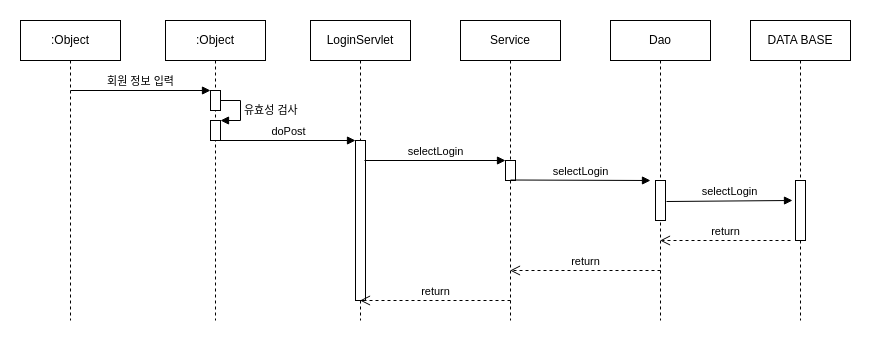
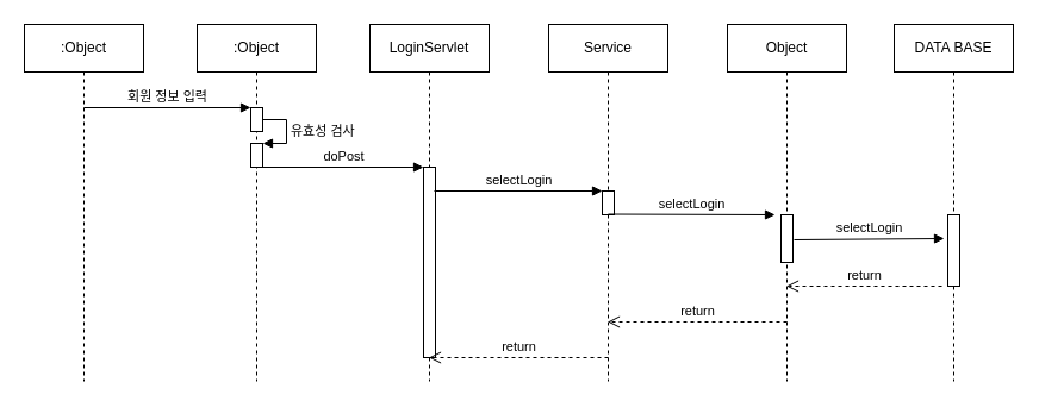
- <mxCell id="14" value="Dao" style="shape=umlLifeline;perimeter=lifelinePerimeter;whiteSpace=wrap;html=1;container=1;collapsible=0;recursiveResize=0;outlineConnect=0;" vertex="1" parent="1"><mxGeometry x="610" y="20" width="100" height="300" as="geometry" /></mxCell>
+ <mxCell id="14" value="Object" style="shape=umlLifeline;perimeter=lifelinePerimeter;whiteSpace=wrap;html=1;container=1;collapsible=0;recursiveResize=0;outlineConnect=0;" vertex="1" parent="1"><mxGeometry x="610" y="20" width="100" height="300" as="geometry" /></mxCell>
